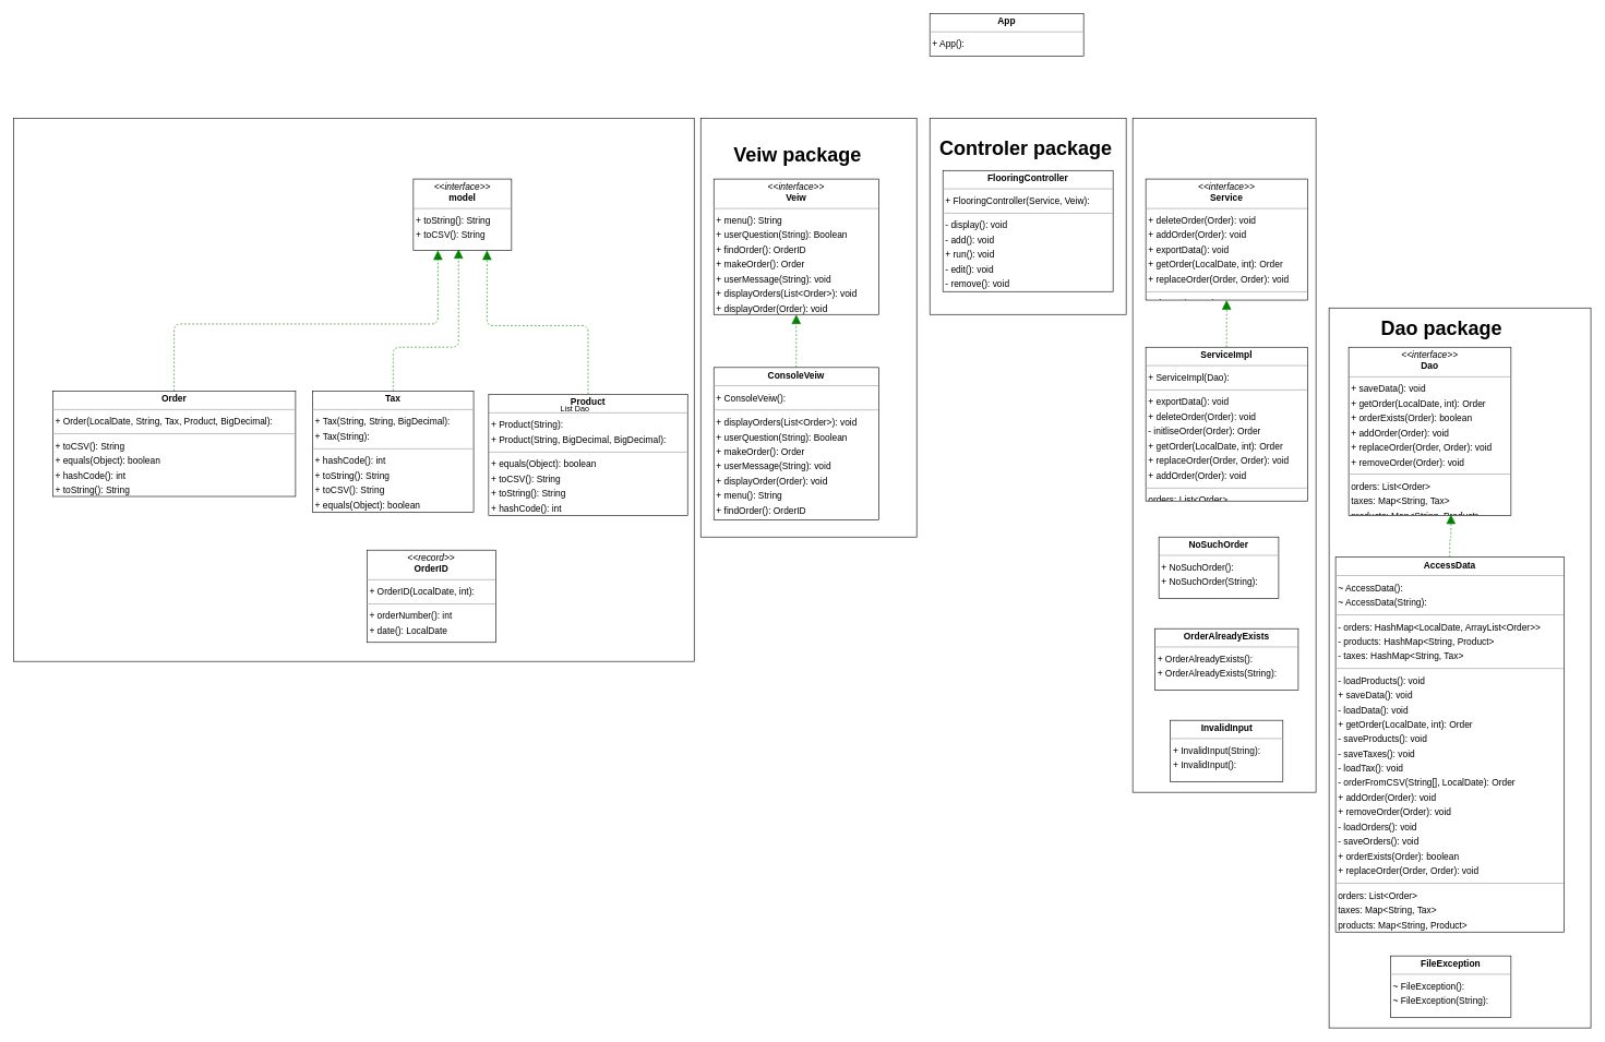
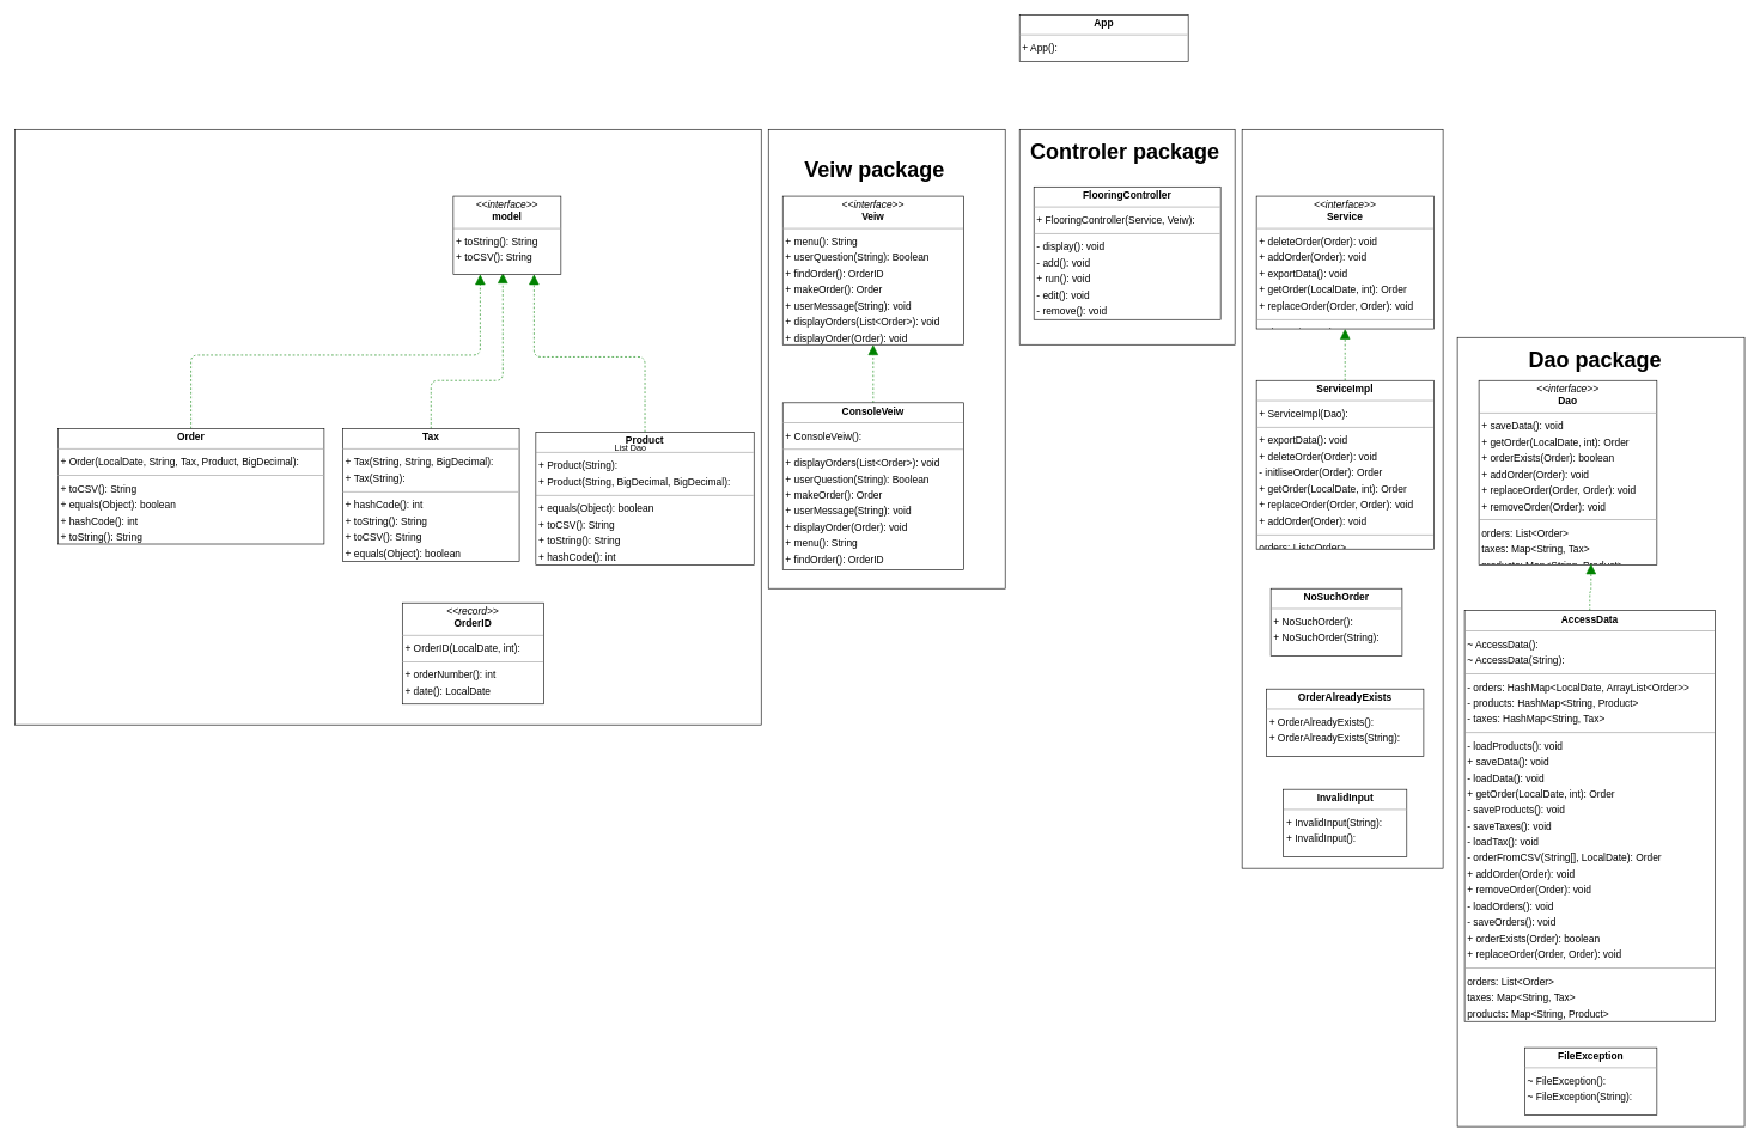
- <mxCell id="32" value="&lt;b&gt;&lt;font style=&quot;font-size: 30px;&quot;&gt;Controler package&lt;/font&gt;&lt;/b&gt;" style="text;html=1;align=center;verticalAlign=middle;whiteSpace=wrap;rounded=0;" vertex="1" parent="1"><mxGeometry x="1424" y="210" width="286" height="30" as="geometry" /></mxCell>
+ <mxCell id="32" value="&lt;b&gt;&lt;font style=&quot;font-size: 30px;&quot;&gt;Controler package&lt;/font&gt;&lt;/b&gt;" style="text;html=1;align=center;verticalAlign=middle;whiteSpace=wrap;rounded=0;" vertex="1" parent="1"><mxGeometry x="1424" y="195" width="286" height="30" as="geometry" /></mxCell>
- <mxCell id="31" value="&lt;b&gt;&lt;font style=&quot;font-size: 30px;&quot;&gt;Dao package&lt;/font&gt;&lt;/b&gt;" style="text;html=1;align=center;verticalAlign=middle;whiteSpace=wrap;rounded=0;" vertex="1" parent="1"><mxGeometry x="2064" y="485" width="276" height="30" as="geometry" /></mxCell>
+ <mxCell id="31" value="&lt;b&gt;&lt;font style=&quot;font-size: 30px;&quot;&gt;Dao package&lt;/font&gt;&lt;/b&gt;" style="text;html=1;align=center;verticalAlign=middle;whiteSpace=wrap;rounded=0;" vertex="1" parent="1"><mxGeometry x="2084" y="485" width="276" height="30" as="geometry" /></mxCell>
